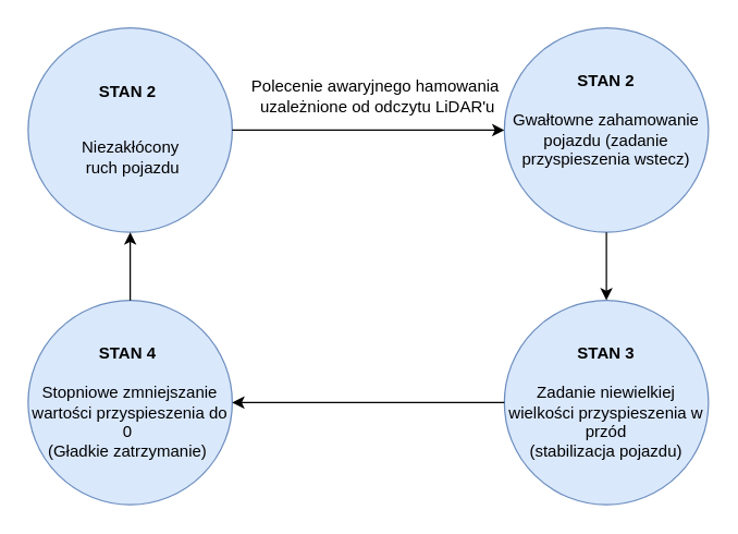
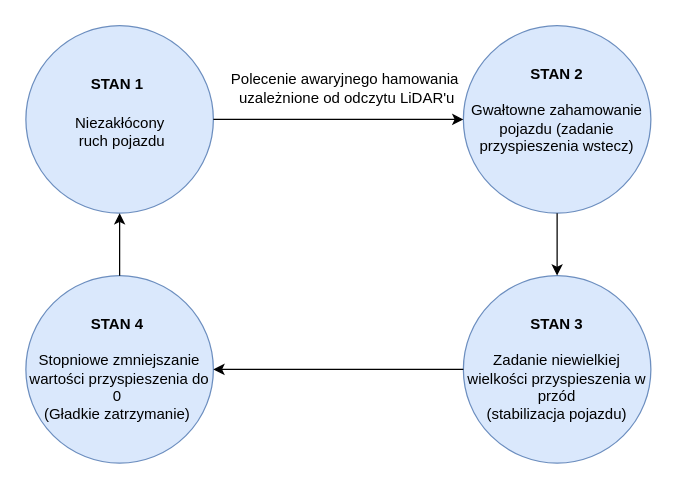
- <mxCell id="2" value="&lt;b&gt;STAN 2&amp;nbsp;&lt;br&gt;&lt;/b&gt;&lt;br&gt;&lt;br&gt;&lt;br&gt;&lt;br&gt;" style="ellipse;whiteSpace=wrap;html=1;aspect=fixed;fillColor=#dae8fc;strokeColor=#6c8ebf;" vertex="1" parent="1"><mxGeometry x="20" y="20" width="150" height="150" as="geometry" /></mxCell>
+ <mxCell id="2" value="&lt;b&gt;STAN 1&amp;nbsp;&lt;br&gt;&lt;/b&gt;&lt;br&gt;&lt;br&gt;&lt;br&gt;&lt;br&gt;" style="ellipse;whiteSpace=wrap;html=1;aspect=fixed;fillColor=#dae8fc;strokeColor=#6c8ebf;" vertex="1" parent="1"><mxGeometry x="20" y="20" width="150" height="150" as="geometry" /></mxCell>
- <mxCell id="6" value="Niezakłócony&lt;br&gt;&amp;nbsp;ruch pojazdu" style="text;html=1;align=center;verticalAlign=middle;resizable=0;points=[];autosize=1;strokeColor=none;fillColor=none;" vertex="1" parent="1"><mxGeometry x="45" y="95" width="100" height="40" as="geometry" /></mxCell>
+ <mxCell id="6" value="Niezakłócony&lt;br&gt;&amp;nbsp;ruch pojazdu" style="text;html=1;align=center;verticalAlign=middle;resizable=0;points=[];autosize=1;strokeColor=none;fillColor=none;" vertex="1" parent="1"><mxGeometry x="45" y="85" width="100" height="40" as="geometry" /></mxCell>
